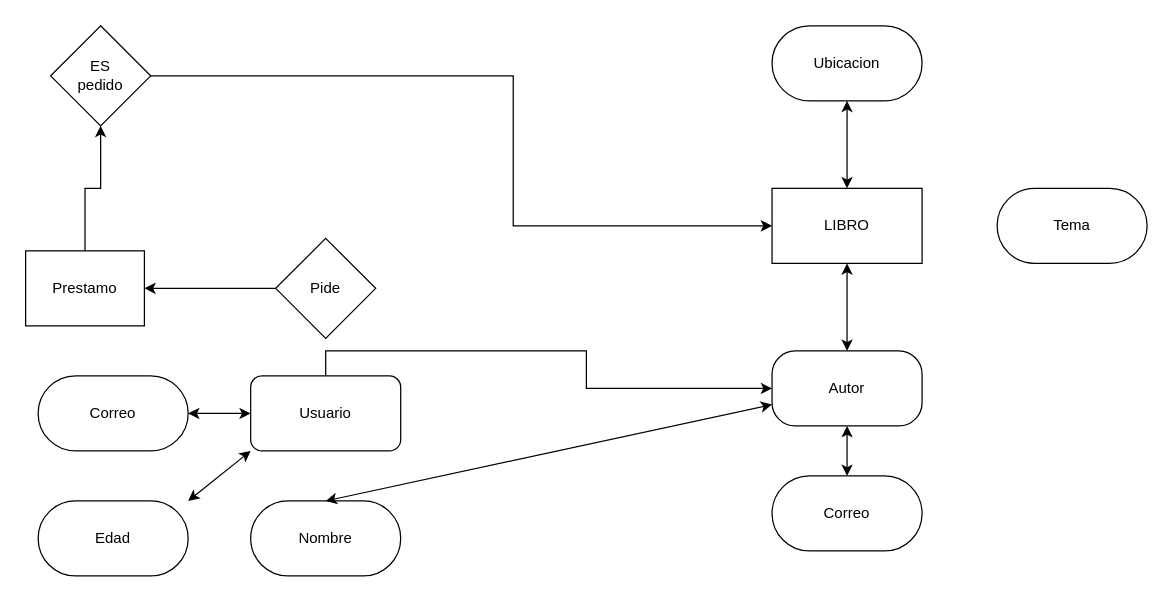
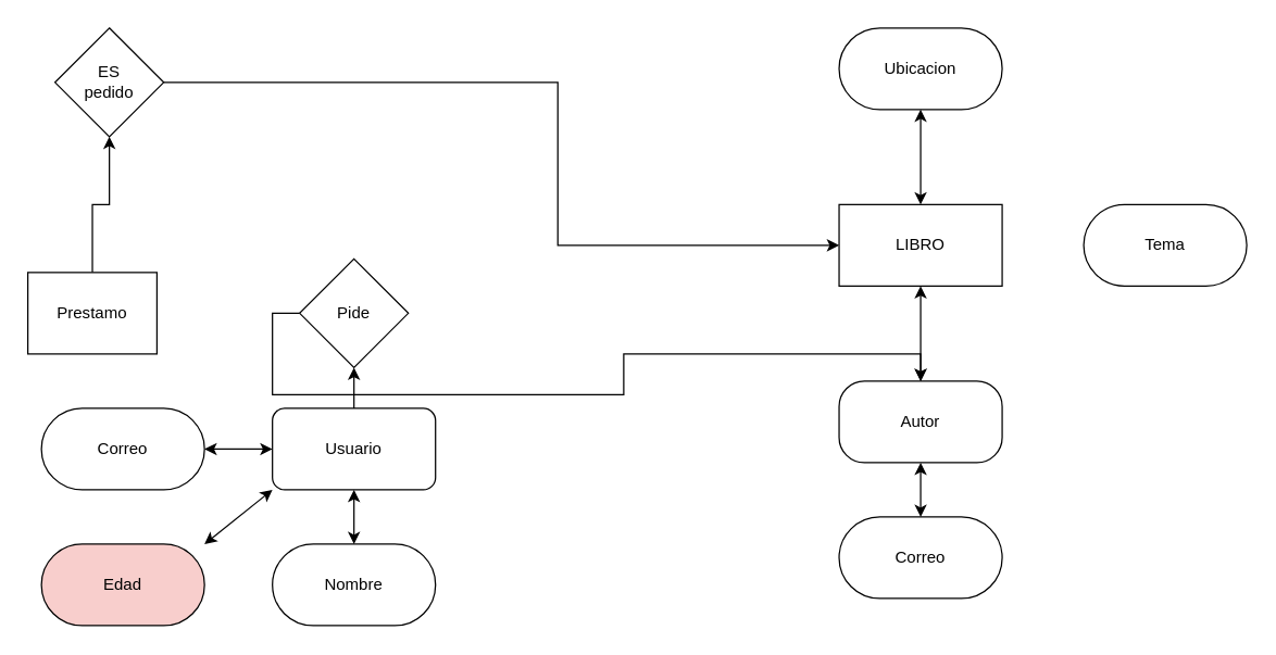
- <mxCell id="19" style="edgeStyle=orthogonalEdgeStyle;rounded=0;orthogonalLoop=1;jettySize=auto;html=1;exitX=0;exitY=0.5;exitDx=0;exitDy=0;entryX=1;entryY=0.5;entryDx=0;entryDy=0;" edge="1" parent="1" source="20" target="22"><mxGeometry relative="1" as="geometry" /></mxCell>
+ <mxCell id="19" style="edgeStyle=orthogonalEdgeStyle;rounded=0;orthogonalLoop=1;jettySize=auto;html=1;exitX=0;exitY=0.5;exitDx=0;exitDy=0;" edge="1" parent="1" source="20" target="4"><mxGeometry relative="1" as="geometry" /></mxCell>
- <mxCell id="10" style="edgeStyle=orthogonalEdgeStyle;rounded=0;orthogonalLoop=1;jettySize=auto;html=1;exitX=0.5;exitY=0;exitDx=0;exitDy=0;" edge="1" parent="1" source="11" target="4"><mxGeometry relative="1" as="geometry" /></mxCell>
+ <mxCell id="10" style="edgeStyle=orthogonalEdgeStyle;rounded=0;orthogonalLoop=1;jettySize=auto;html=1;exitX=0.5;exitY=0;exitDx=0;exitDy=0;entryX=0.5;entryY=1;entryDx=0;entryDy=0;" edge="1" parent="1" source="11" target="20"><mxGeometry relative="1" as="geometry" /></mxCell>
- <mxCell id="16" value="" style="endArrow=classic;startArrow=classic;html=1;rounded=0;exitX=0.5;exitY=0;exitDx=0;exitDy=0;" edge="1" parent="1" source="12" target="4"><mxGeometry width="50" height="50" relative="1" as="geometry"><mxPoint x="550" y="450" as="sourcePoint" /><mxPoint x="600" y="400" as="targetPoint" /></mxGeometry></mxCell>
+ <mxCell id="16" value="" style="endArrow=classic;startArrow=classic;html=1;rounded=0;exitX=0.5;exitY=0;exitDx=0;exitDy=0;entryX=0.5;entryY=1;entryDx=0;entryDy=0;" edge="1" parent="1" source="12" target="11"><mxGeometry width="50" height="50" relative="1" as="geometry"><mxPoint x="550" y="450" as="sourcePoint" /><mxPoint x="600" y="400" as="targetPoint" /></mxGeometry></mxCell>
- <mxCell id="14" value="Edad" style="rounded=1;whiteSpace=wrap;html=1;arcSize=50;" vertex="1" parent="1"><mxGeometry x="30" y="400" width="120" height="60" as="geometry" /></mxCell>
+ <mxCell id="14" value="Edad" style="rounded=1;whiteSpace=wrap;html=1;arcSize=50;fillColor=#f8cecc;" vertex="1" parent="1"><mxGeometry x="30" y="400" width="120" height="60" as="geometry" /></mxCell>
